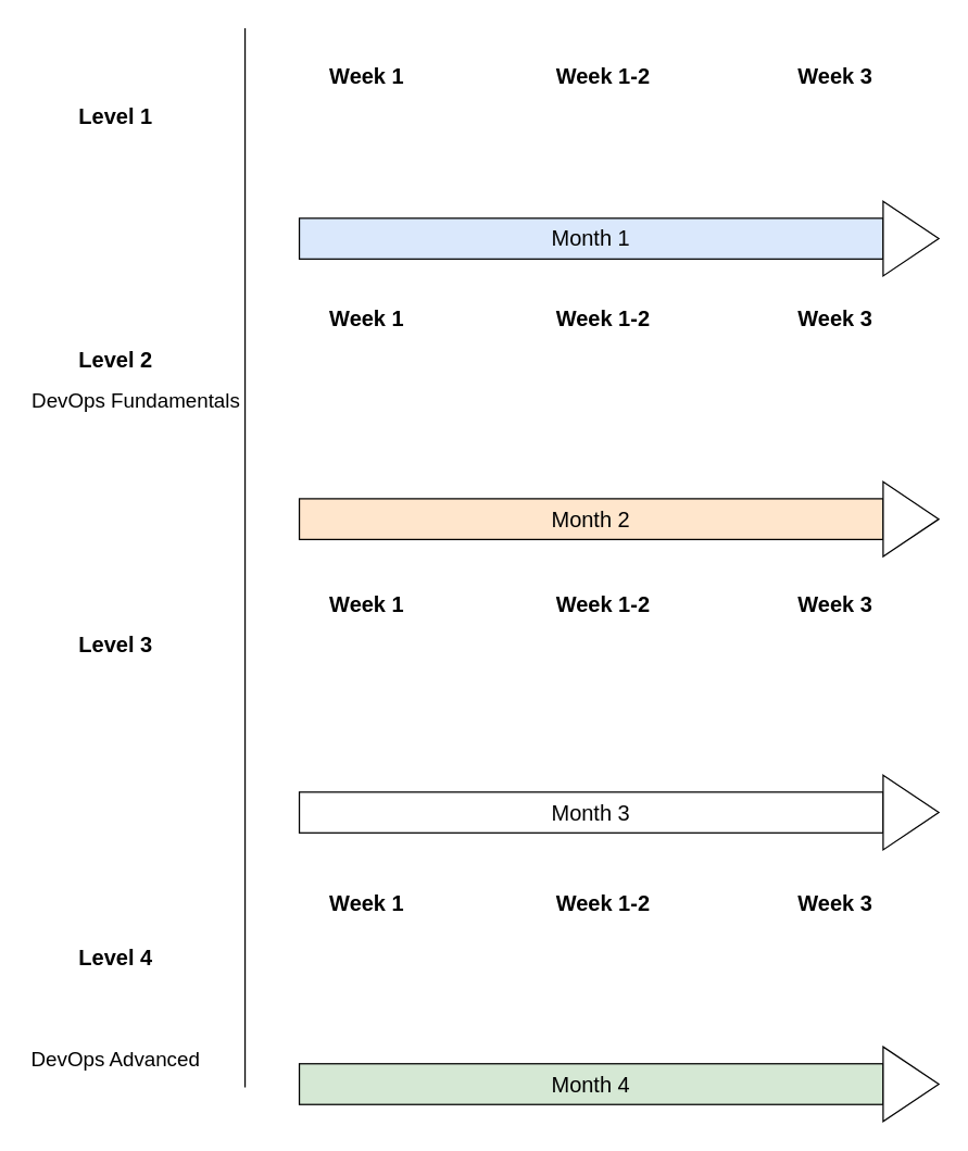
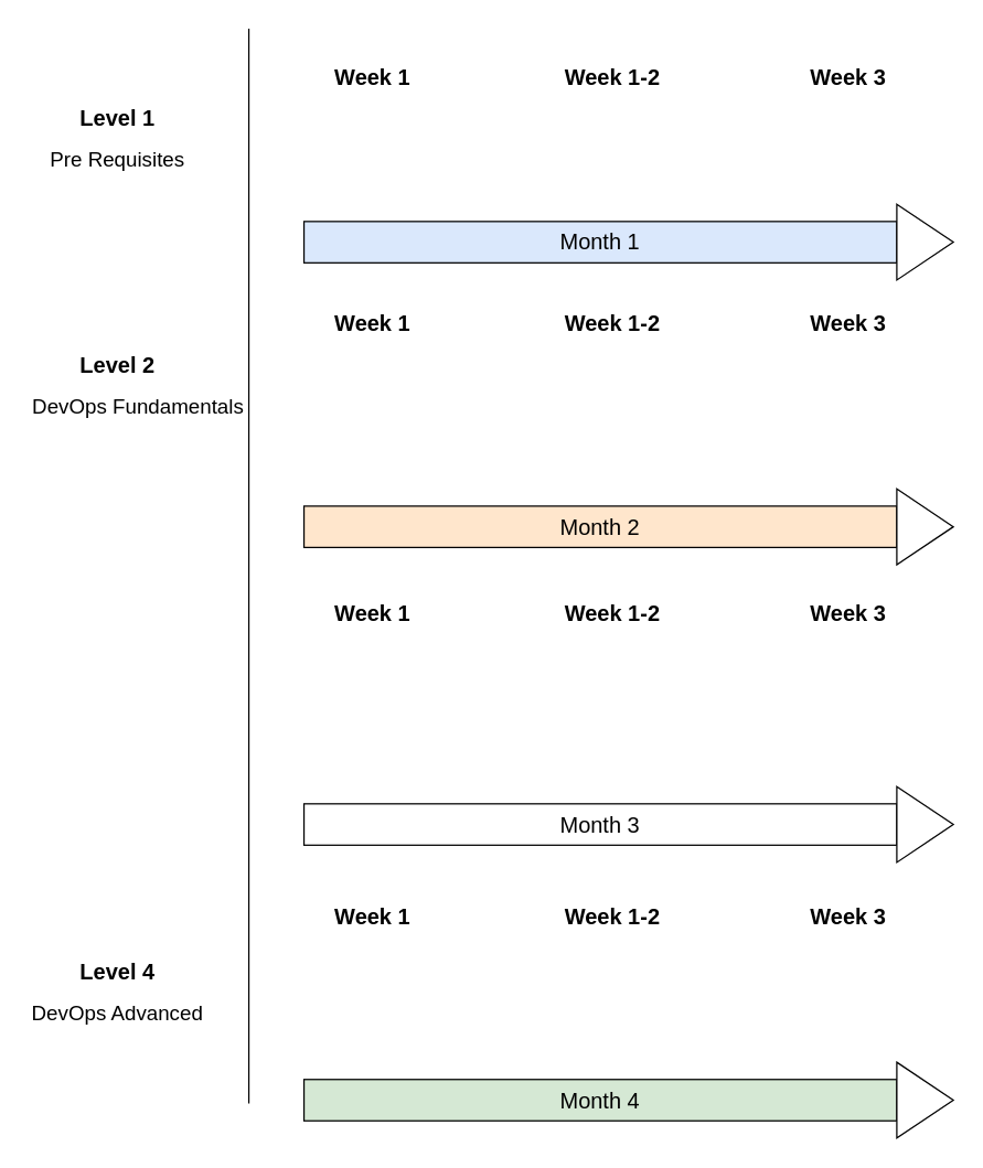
+ <mxCell id="3" value="Pre Requisites" style="text;strokeColor=none;align=center;fillColor=none;html=1;verticalAlign=middle;whiteSpace=wrap;rounded=0;fontSize=15;" vertex="1" parent="1"><mxGeometry x="20" y="100" width="130" height="30" as="geometry" /></mxCell>
- <mxCell id="6" value="Level 3" style="text;strokeColor=none;align=center;fillColor=none;html=1;verticalAlign=middle;whiteSpace=wrap;rounded=0;fontSize=16;fontStyle=1" vertex="1" parent="1"><mxGeometry x="20" y="459" width="130" height="30" as="geometry" /></mxCell>
- <mxCell id="8" value="DevOps Advanced" style="text;strokeColor=none;align=center;fillColor=none;html=1;verticalAlign=middle;whiteSpace=wrap;rounded=0;fontSize=15;" vertex="1" parent="1"><mxGeometry x="20" y="764" width="130" height="30" as="geometry" /></mxCell>
+ <mxCell id="8" value="DevOps Advanced" style="text;strokeColor=none;align=center;fillColor=none;html=1;verticalAlign=middle;whiteSpace=wrap;rounded=0;fontSize=15;" vertex="1" parent="1"><mxGeometry x="20" y="719" width="130" height="30" as="geometry" /></mxCell>
